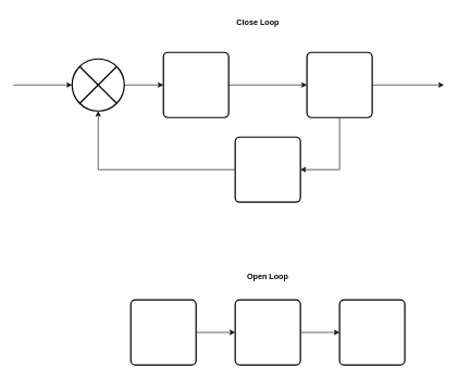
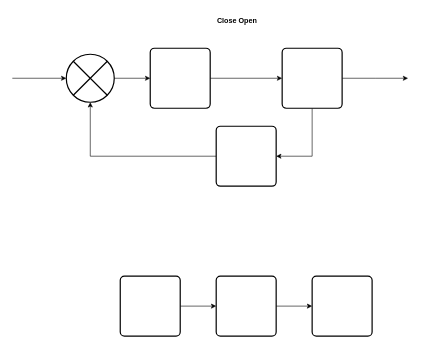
- <mxCell id="17" value="&lt;b&gt;Close Loop&lt;/b&gt;" style="text;html=1;align=center;verticalAlign=middle;whiteSpace=wrap;rounded=0;" vertex="1" parent="1"><mxGeometry x="350" y="20" width="90" height="30" as="geometry" /></mxCell>
+ <mxCell id="17" value="&lt;b&gt;Close Open&lt;/b&gt;" style="text;html=1;align=center;verticalAlign=middle;whiteSpace=wrap;rounded=0;" vertex="1" parent="1"><mxGeometry x="350" y="20" width="90" height="30" as="geometry" /></mxCell>
- <mxCell id="18" value="&lt;b&gt;Open Loop&lt;/b&gt;" style="text;html=1;align=center;verticalAlign=middle;whiteSpace=wrap;rounded=0;" vertex="1" parent="1"><mxGeometry x="365" y="410" width="90" height="30" as="geometry" /></mxCell>
